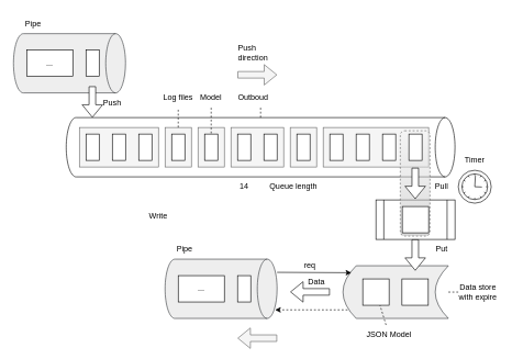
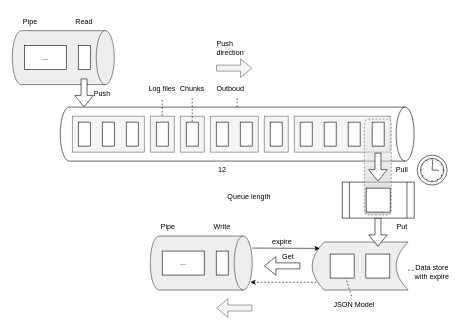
+ <mxCell id="44" value="Read" style="text;html=1;strokeColor=none;fillColor=none;align=center;verticalAlign=middle;whiteSpace=wrap;rounded=0;" vertex="1" parent="1"><mxGeometry x="110" y="20.5" width="60" height="30" as="geometry" /></mxCell>
- <mxCell id="16" value="Model" style="text;html=1;strokeColor=none;fillColor=none;align=center;verticalAlign=middle;whiteSpace=wrap;rounded=0;" vertex="1" parent="1"><mxGeometry x="290" y="133" width="60" height="30" as="geometry" /></mxCell>
+ <mxCell id="16" value="Chunks" style="text;html=1;strokeColor=none;fillColor=none;align=center;verticalAlign=middle;whiteSpace=wrap;rounded=0;" vertex="1" parent="1"><mxGeometry x="290" y="133" width="60" height="30" as="geometry" /></mxCell>
- <mxCell id="34" value="Timer" style="text;html=1;strokeColor=none;fillColor=none;align=center;verticalAlign=middle;whiteSpace=wrap;rounded=0;" vertex="1" parent="1"><mxGeometry x="690" y="228" width="60" height="30" as="geometry" /></mxCell>
- <mxCell id="29" value="14" style="text;html=1;strokeColor=none;fillColor=none;align=center;verticalAlign=middle;whiteSpace=wrap;rounded=0;" vertex="1" parent="1"><mxGeometry x="340" y="268" width="60" height="30" as="geometry" /></mxCell>
+ <mxCell id="29" value="12" style="text;html=1;strokeColor=none;fillColor=none;align=center;verticalAlign=middle;whiteSpace=wrap;rounded=0;" vertex="1" parent="1"><mxGeometry x="340" y="268" width="60" height="30" as="geometry" /></mxCell>
- <mxCell id="25" value="Queue length" style="text;html=1;strokeColor=none;fillColor=none;align=center;verticalAlign=middle;whiteSpace=wrap;rounded=0;" vertex="1" parent="1"><mxGeometry x="400" y="268" width="90" height="30" as="geometry" /></mxCell>
+ <mxCell id="25" value="Queue length" style="text;html=1;strokeColor=none;fillColor=none;align=center;verticalAlign=middle;whiteSpace=wrap;rounded=0;" vertex="1" parent="1"><mxGeometry x="370" y="313" width="90" height="30" as="geometry" /></mxCell>
- <mxCell id="56" value="Write" style="text;html=1;strokeColor=none;fillColor=none;align=center;verticalAlign=middle;whiteSpace=wrap;rounded=0;" vertex="1" parent="1"><mxGeometry x="210" y="313" width="60" height="30" as="geometry" /></mxCell>
+ <mxCell id="56" value="Write" style="text;html=1;strokeColor=none;fillColor=none;align=center;verticalAlign=middle;whiteSpace=wrap;rounded=0;" vertex="1" parent="1"><mxGeometry x="340" y="363" width="60" height="30" as="geometry" /></mxCell>
- <mxCell id="64" value="req" style="text;html=1;strokeColor=none;fillColor=none;align=center;verticalAlign=middle;whiteSpace=wrap;rounded=0;" vertex="1" parent="1"><mxGeometry x="440" y="388" width="60" height="30" as="geometry" /></mxCell>
+ <mxCell id="64" value="expire" style="text;html=1;strokeColor=none;fillColor=none;align=center;verticalAlign=middle;whiteSpace=wrap;rounded=0;" vertex="1" parent="1"><mxGeometry x="440" y="388" width="60" height="30" as="geometry" /></mxCell>
- <mxCell id="61" value="Data" style="text;html=1;strokeColor=none;fillColor=none;align=center;verticalAlign=middle;whiteSpace=wrap;rounded=0;" vertex="1" parent="1"><mxGeometry x="450" y="413" width="60" height="30" as="geometry" /></mxCell>
+ <mxCell id="61" value="Get" style="text;html=1;strokeColor=none;fillColor=none;align=center;verticalAlign=middle;whiteSpace=wrap;rounded=0;" vertex="1" parent="1"><mxGeometry x="450" y="413" width="60" height="30" as="geometry" /></mxCell>
- <mxCell id="46" value="Data store&lt;br&gt;with expire" style="text;html=1;strokeColor=none;fillColor=none;align=center;verticalAlign=middle;whiteSpace=wrap;rounded=0;" vertex="1" parent="1"><mxGeometry x="695" y="428" width="60" height="30" as="geometry" /></mxCell>
+ <mxCell id="46" value="Data store&lt;br&gt;with expire" style="text;html=1;strokeColor=none;fillColor=none;align=center;verticalAlign=middle;whiteSpace=wrap;rounded=0;" vertex="1" parent="1"><mxGeometry x="690" y="438" width="60" height="30" as="geometry" /></mxCell>
